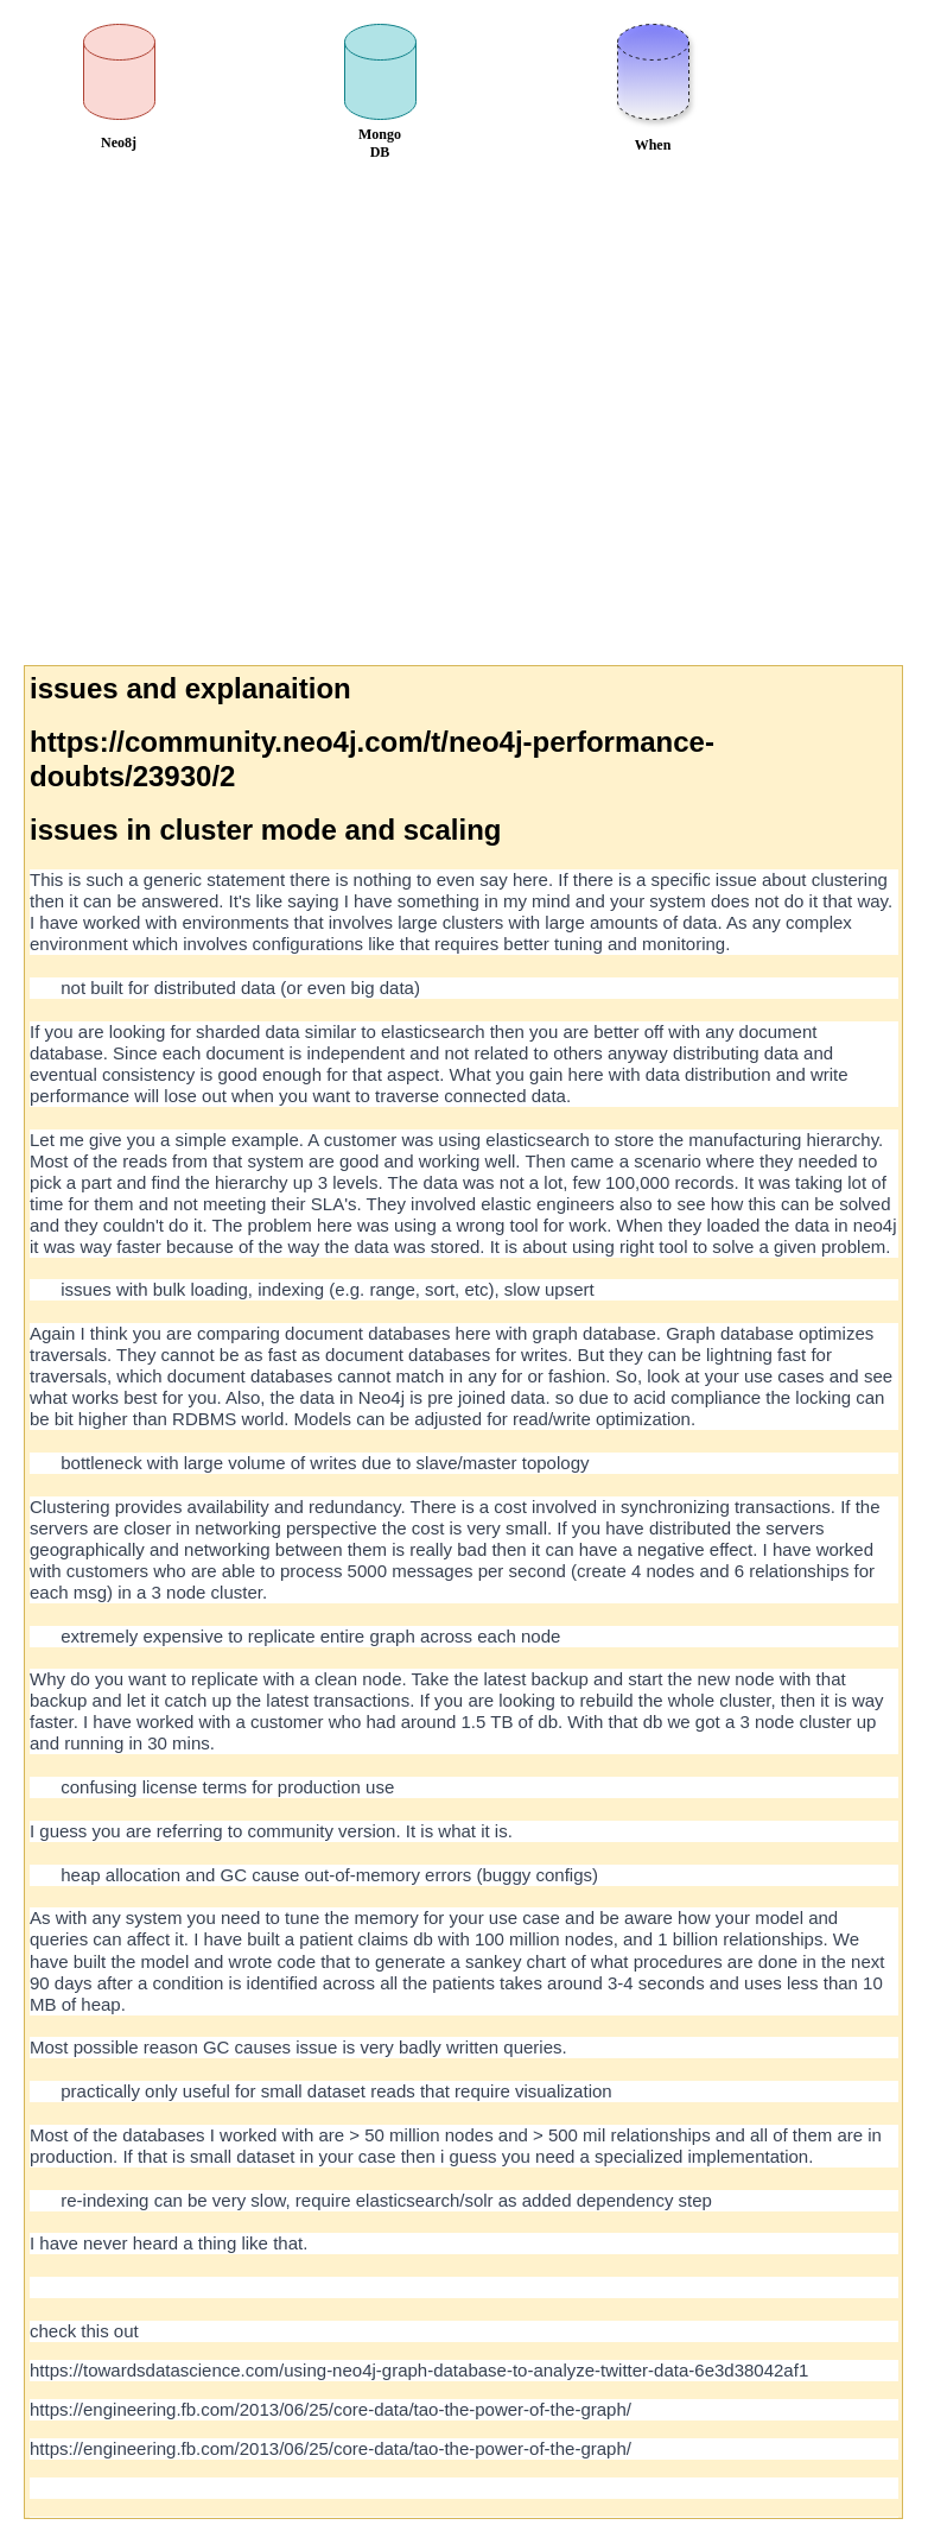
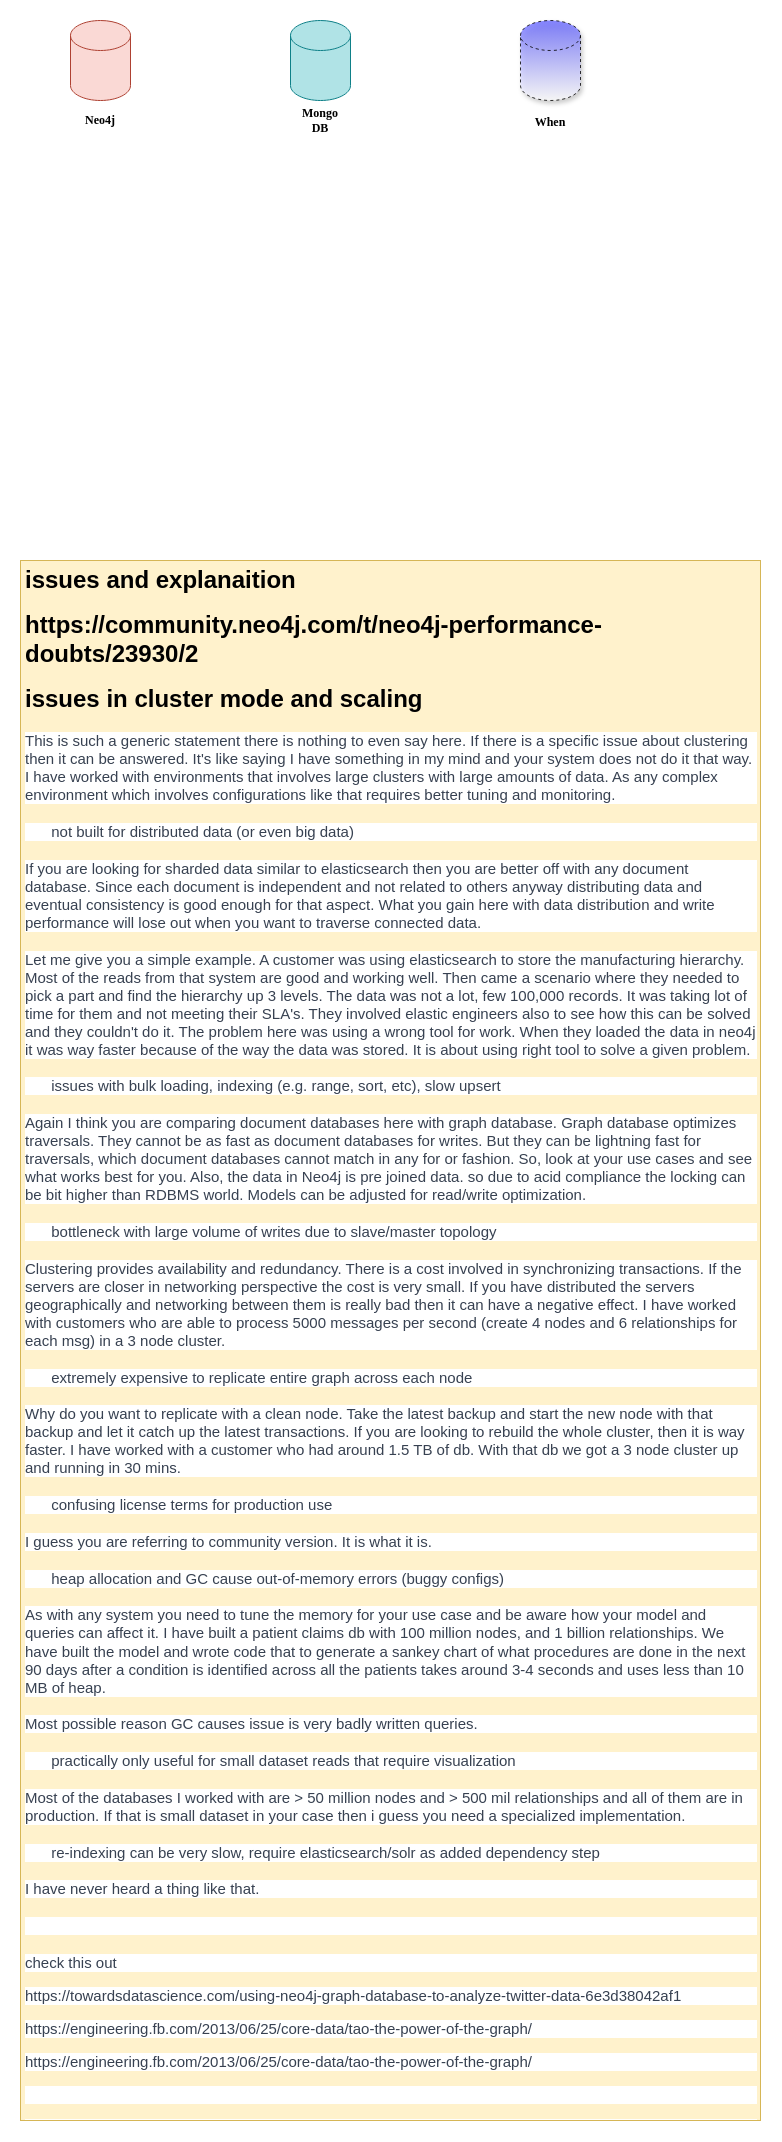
- <mxCell id="4" value="&lt;font face=&quot;Lucida Console&quot;&gt;&lt;b&gt;Neo8j&lt;/b&gt;&lt;/font&gt;" style="text;html=1;strokeColor=none;fillColor=none;align=center;verticalAlign=middle;whiteSpace=wrap;rounded=0;" parent="2" vertex="1"><mxGeometry x="10" y="90" width="40" height="20" as="geometry" /></mxCell>
+ <mxCell id="4" value="&lt;font face=&quot;Lucida Console&quot;&gt;&lt;b&gt;Neo4j&lt;/b&gt;&lt;/font&gt;" style="text;html=1;strokeColor=none;fillColor=none;align=center;verticalAlign=middle;whiteSpace=wrap;rounded=0;" parent="2" vertex="1"><mxGeometry x="10" y="90" width="40" height="20" as="geometry" /></mxCell>
